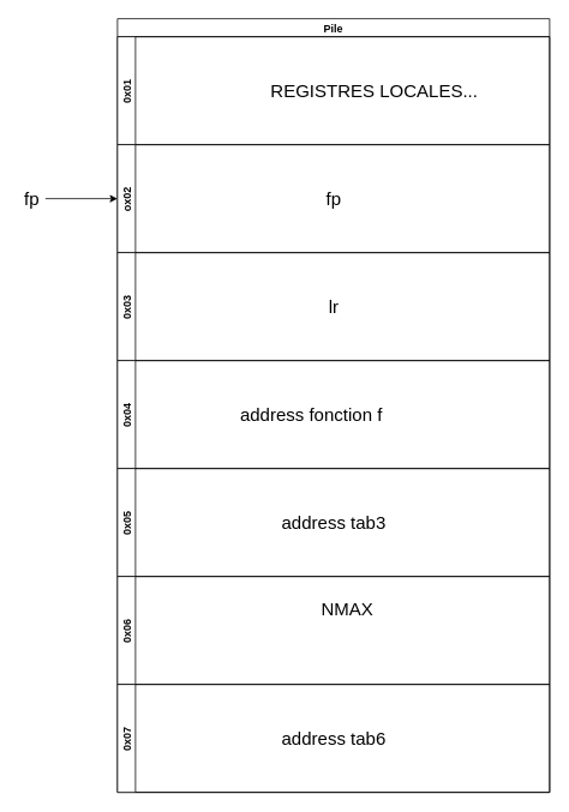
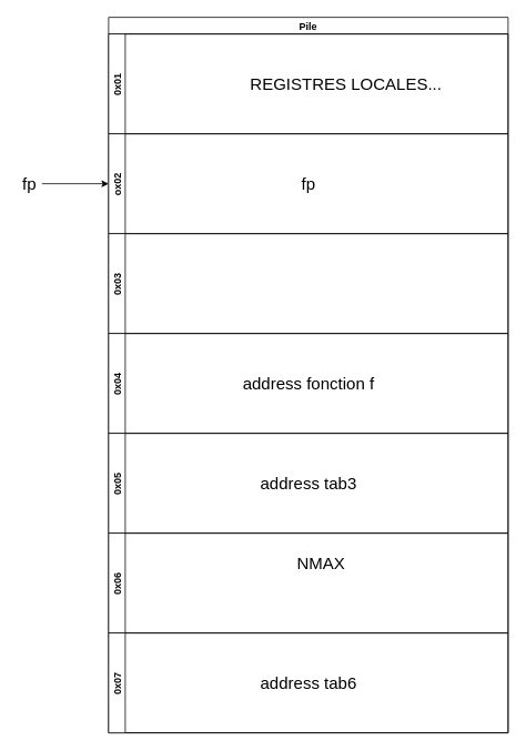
- <mxCell id="8" value="lr" style="text;html=1;align=center;verticalAlign=middle;resizable=0;points=[];autosize=1;strokeColor=none;fillColor=none;fontSize=20;" vertex="1" parent="7"><mxGeometry x="225" y="40" width="30" height="40" as="geometry" /></mxCell>
- <mxCell id="10" value="address fonction f" style="text;html=1;align=center;verticalAlign=middle;resizable=0;points=[];autosize=1;strokeColor=none;fillColor=none;fontSize=20;" vertex="1" parent="9"><mxGeometry x="125" y="40" width="180" height="40" as="geometry" /></mxCell>
+ <mxCell id="10" value="address fonction f" style="text;html=1;align=center;verticalAlign=middle;resizable=0;points=[];autosize=1;strokeColor=none;fillColor=none;fontSize=20;" vertex="1" parent="9"><mxGeometry x="150" y="40" width="180" height="40" as="geometry" /></mxCell>
